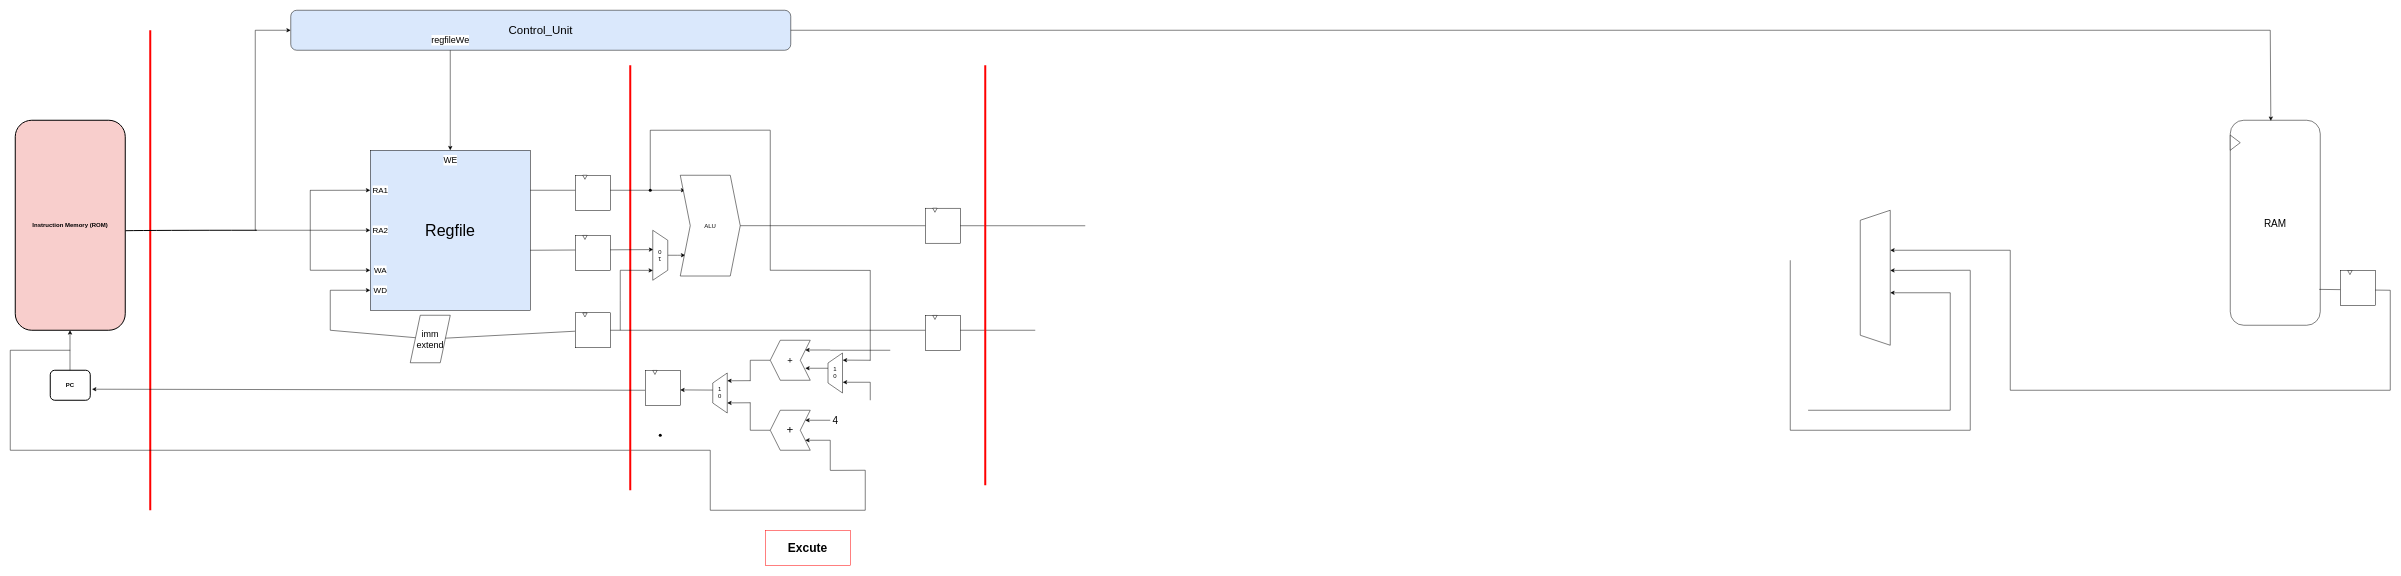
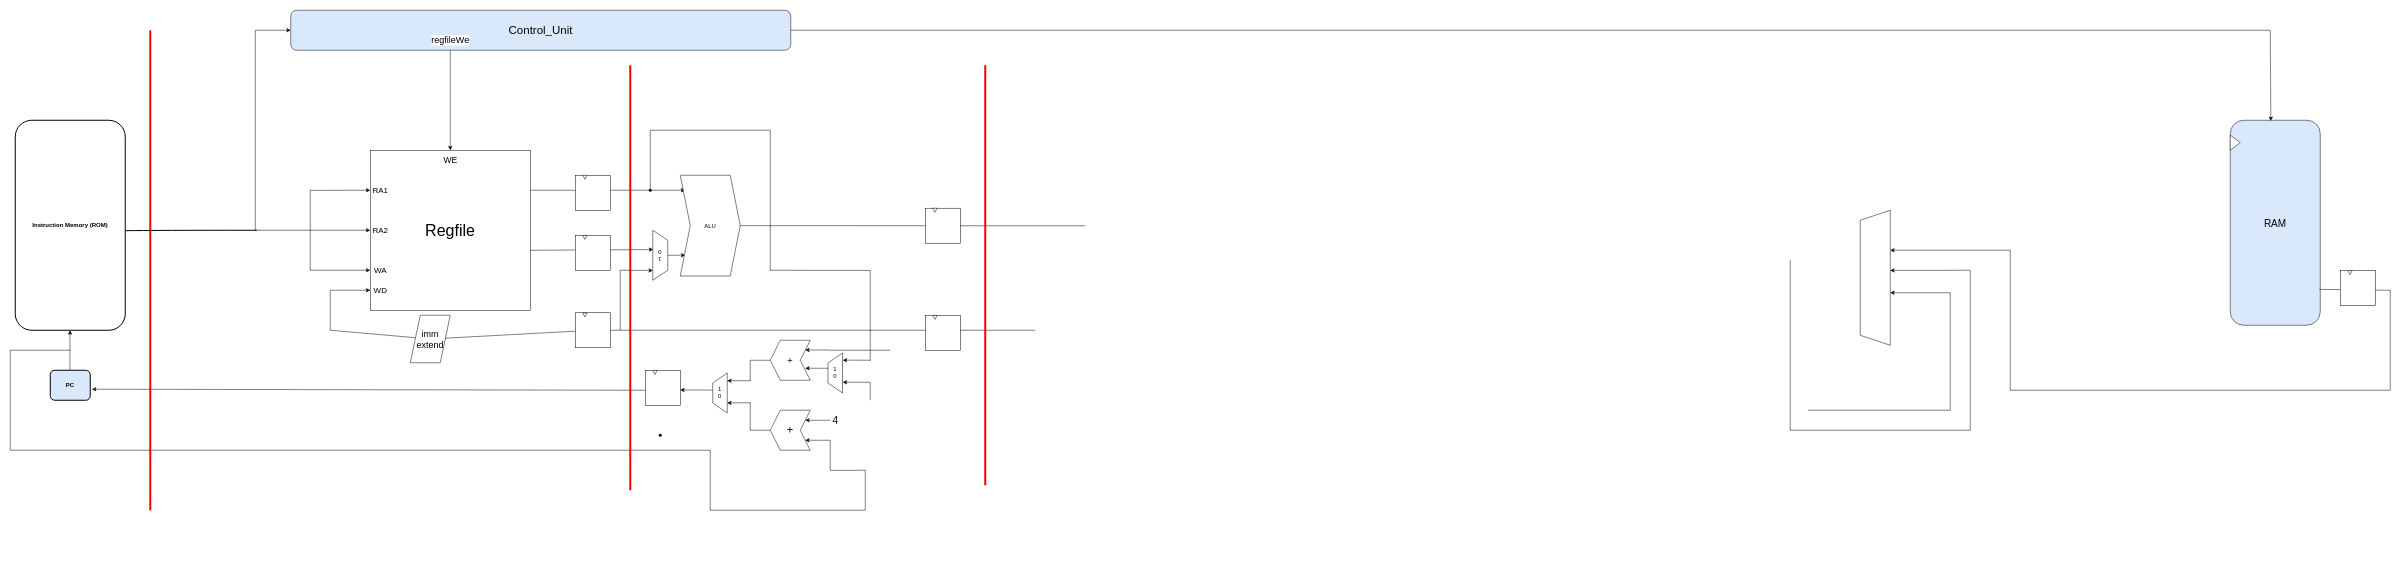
- <mxCell id="3" value="RAM" style="rounded=1;whiteSpace=wrap;html=1;fontSize=20;" vertex="1" parent="1"><mxGeometry x="4460" y="240" width="180" height="410" as="geometry" /></mxCell>
+ <mxCell id="3" value="RAM" style="rounded=1;whiteSpace=wrap;html=1;fontSize=20;fillColor=#dae8fc;" vertex="1" parent="1"><mxGeometry x="4460" y="240" width="180" height="410" as="geometry" /></mxCell>
- <mxCell id="4" value="Instruction Memory (ROM)" style="rounded=1;whiteSpace=wrap;html=1;fillColor=#f8cecc;strokeColor=#000000;strokeWidth=2;fontSize=12;fontStyle=1;" vertex="1" parent="1"><mxGeometry x="30" y="240" width="220" height="420" as="geometry" /></mxCell>
+ <mxCell id="4" value="Instruction Memory (ROM)" style="rounded=1;whiteSpace=wrap;html=1;fillColor=#ffffff;strokeColor=#000000;strokeWidth=2;fontSize=12;fontStyle=1;" vertex="1" parent="1"><mxGeometry x="30" y="240" width="220" height="420" as="geometry" /></mxCell>
- <mxCell id="2" value="&lt;font style=&quot;font-size: 32px;&quot;&gt;Regfile&lt;/font&gt;" style="whiteSpace=wrap;html=1;aspect=fixed;fillColor=#dae8fc;" vertex="1" parent="1"><mxGeometry x="740" y="300" width="320" height="320" as="geometry" /></mxCell>
+ <mxCell id="2" value="&lt;font style=&quot;font-size: 32px;&quot;&gt;Regfile&lt;/font&gt;" style="whiteSpace=wrap;html=1;aspect=fixed;" vertex="1" parent="1"><mxGeometry x="740" y="300" width="320" height="320" as="geometry" /></mxCell>
- <mxCell id="5" value="PC" style="rounded=1;whiteSpace=wrap;html=1;fillColor=#ffffff;strokeColor=#000000;strokeWidth=2;fontSize=12;fontStyle=1;" vertex="1" parent="1"><mxGeometry x="100" y="740" width="80" height="60" as="geometry" /></mxCell>
+ <mxCell id="5" value="PC" style="rounded=1;whiteSpace=wrap;html=1;fillColor=#dae8fc;strokeColor=#000000;strokeWidth=2;fontSize=12;fontStyle=1;" vertex="1" parent="1"><mxGeometry x="100" y="740" width="80" height="60" as="geometry" /></mxCell>
- <mxCell id="60" value="Excute" style="text;html=1;strokeColor=#ff0000;fillColor=none;align=center;verticalAlign=middle;whiteSpace=wrap;rounded=0;fontSize=24;fontStyle=1;" vertex="1" parent="1"><mxGeometry x="1530" y="1060" width="170" height="70" as="geometry" /></mxCell>
